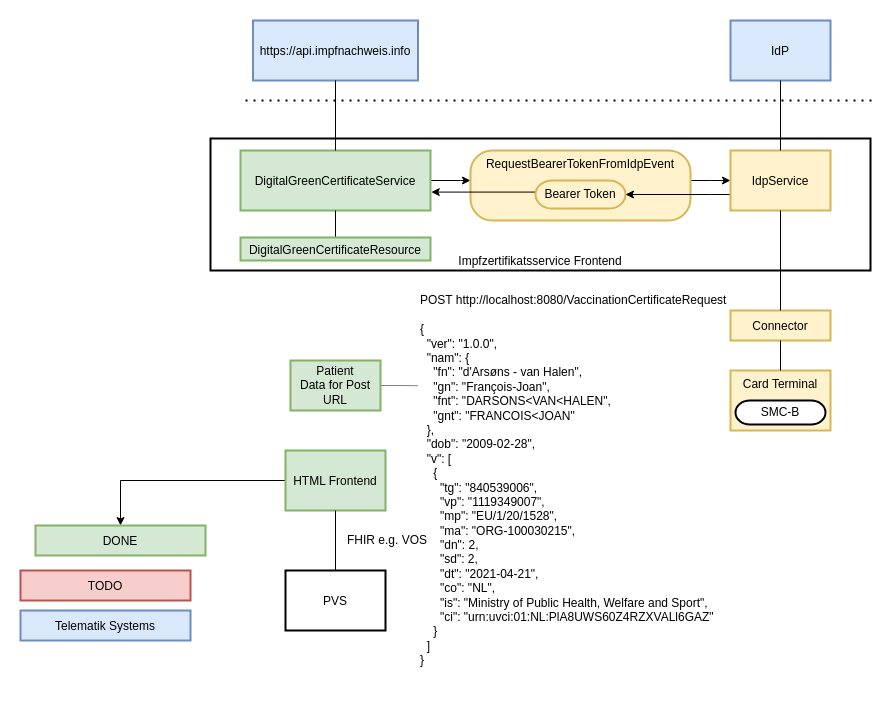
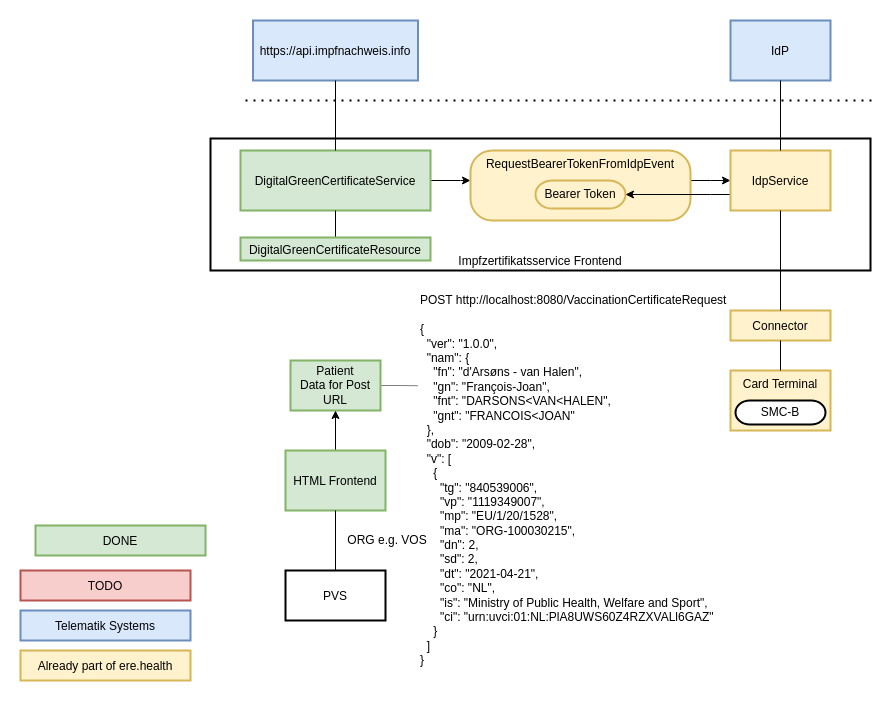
- <mxCell id="12" style="edgeStyle=orthogonalEdgeStyle;rounded=0;orthogonalLoop=1;jettySize=auto;html=1;entryX=1.004;entryY=0.693;entryDx=0;entryDy=0;entryPerimeter=0;" parent="1" source="13" target="4" edge="1"><mxGeometry relative="1" as="geometry"><Array as="points"><mxPoint x="431" y="192" /></Array></mxGeometry></mxCell>
- <mxCell id="26" style="edgeStyle=orthogonalEdgeStyle;rounded=0;orthogonalLoop=1;jettySize=auto;html=1;endArrow=classic;endFill=1;" parent="1" source="27" target="34" edge="1"><mxGeometry relative="1" as="geometry" /></mxCell>
+ <mxCell id="26" style="edgeStyle=orthogonalEdgeStyle;rounded=0;orthogonalLoop=1;jettySize=auto;html=1;entryX=0.5;entryY=1;entryDx=0;entryDy=0;endArrow=classic;endFill=1;" parent="1" source="27" target="8" edge="1"><mxGeometry relative="1" as="geometry" /></mxCell>
- <mxCell id="30" value="FHIR e.g. VOS" style="text;html=1;strokeColor=none;fillColor=none;align=center;verticalAlign=middle;whiteSpace=wrap;rounded=0;" parent="1" vertex="1"><mxGeometry x="344" y="530" width="86" height="20" as="geometry" /></mxCell>
+ <mxCell id="30" value="ORG e.g. VOS" style="text;html=1;strokeColor=none;fillColor=none;align=center;verticalAlign=middle;whiteSpace=wrap;rounded=0;" parent="1" vertex="1"><mxGeometry x="344" y="530" width="86" height="20" as="geometry" /></mxCell>
- <mxCell id="28" value="PVS" style="shape=agent;offsetSize=8;strokeWidth=2;" parent="1" vertex="1"><mxGeometry x="285" y="570" width="100" height="60" as="geometry" /></mxCell>
+ <mxCell id="28" value="PVS" style="shape=agent;offsetSize=8;strokeWidth=2;" parent="1" vertex="1"><mxGeometry x="285" y="570" width="100" height="50" as="geometry" /></mxCell>
+ <mxCell id="33" value="Already part of ere.health" style="shape=agent;offsetSize=8;strokeWidth=2;fillColor=#fff2cc;strokeColor=#d6b656;" parent="1" vertex="1"><mxGeometry x="20" y="650" width="170" height="30" as="geometry" /></mxCell>
